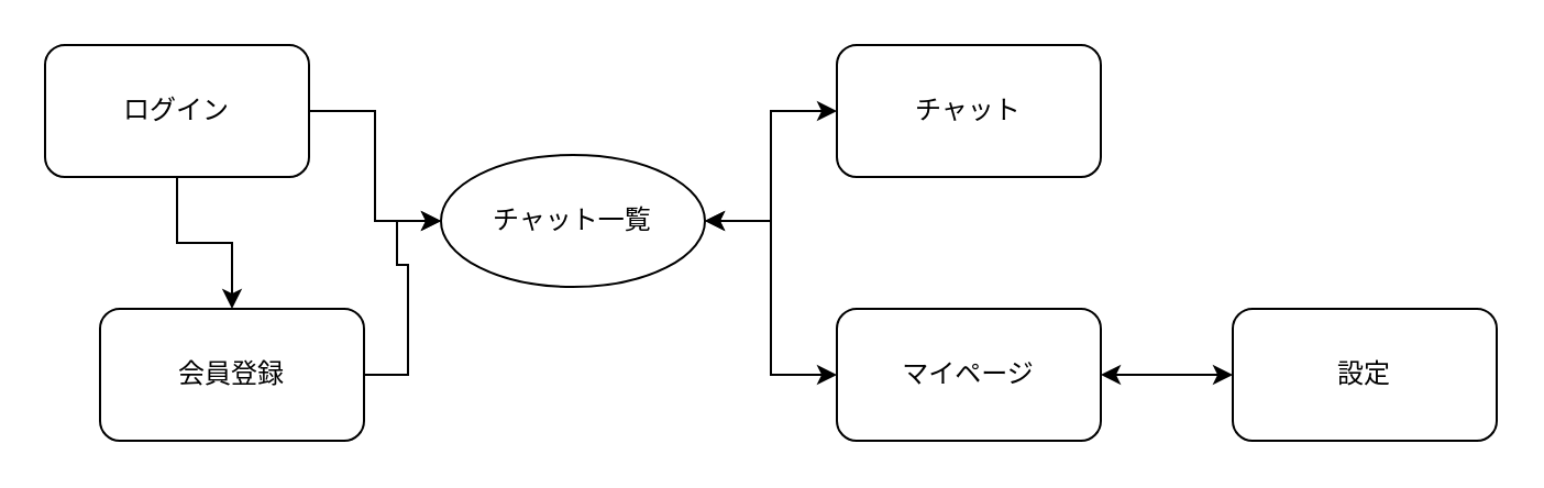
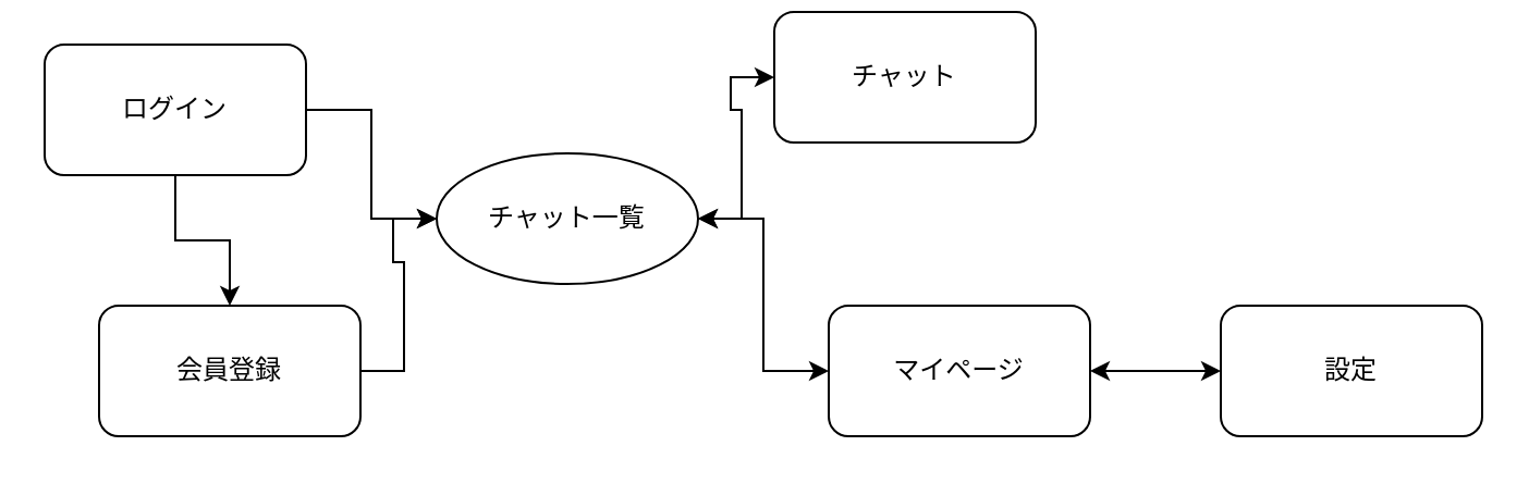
- <mxCell id="10" value="チャット" style="rounded=1;whiteSpace=wrap;html=1;" vertex="1" parent="1"><mxGeometry x="380" y="20" width="120" height="60" as="geometry" /></mxCell>
+ <mxCell id="10" value="チャット" style="rounded=1;whiteSpace=wrap;html=1;" vertex="1" parent="1"><mxGeometry x="355" y="5" width="120" height="60" as="geometry" /></mxCell>
